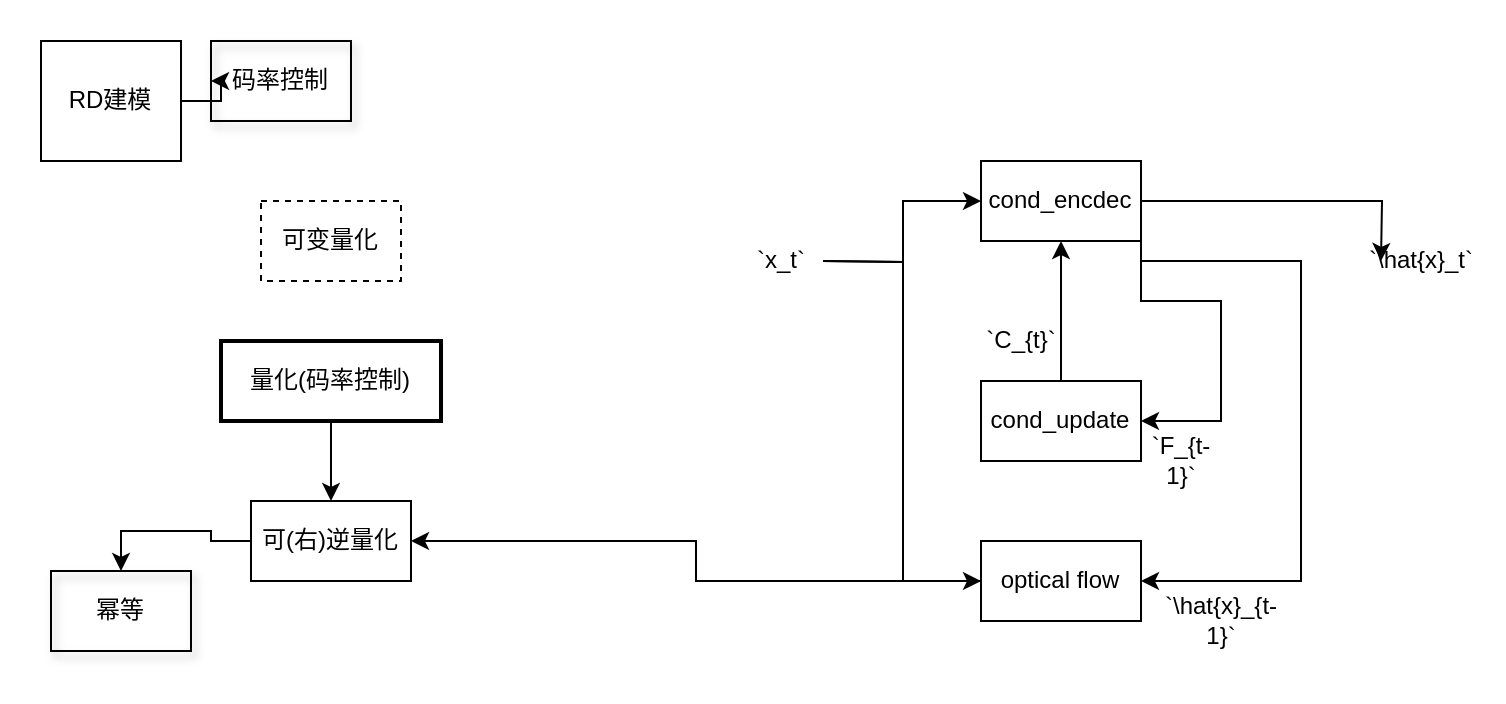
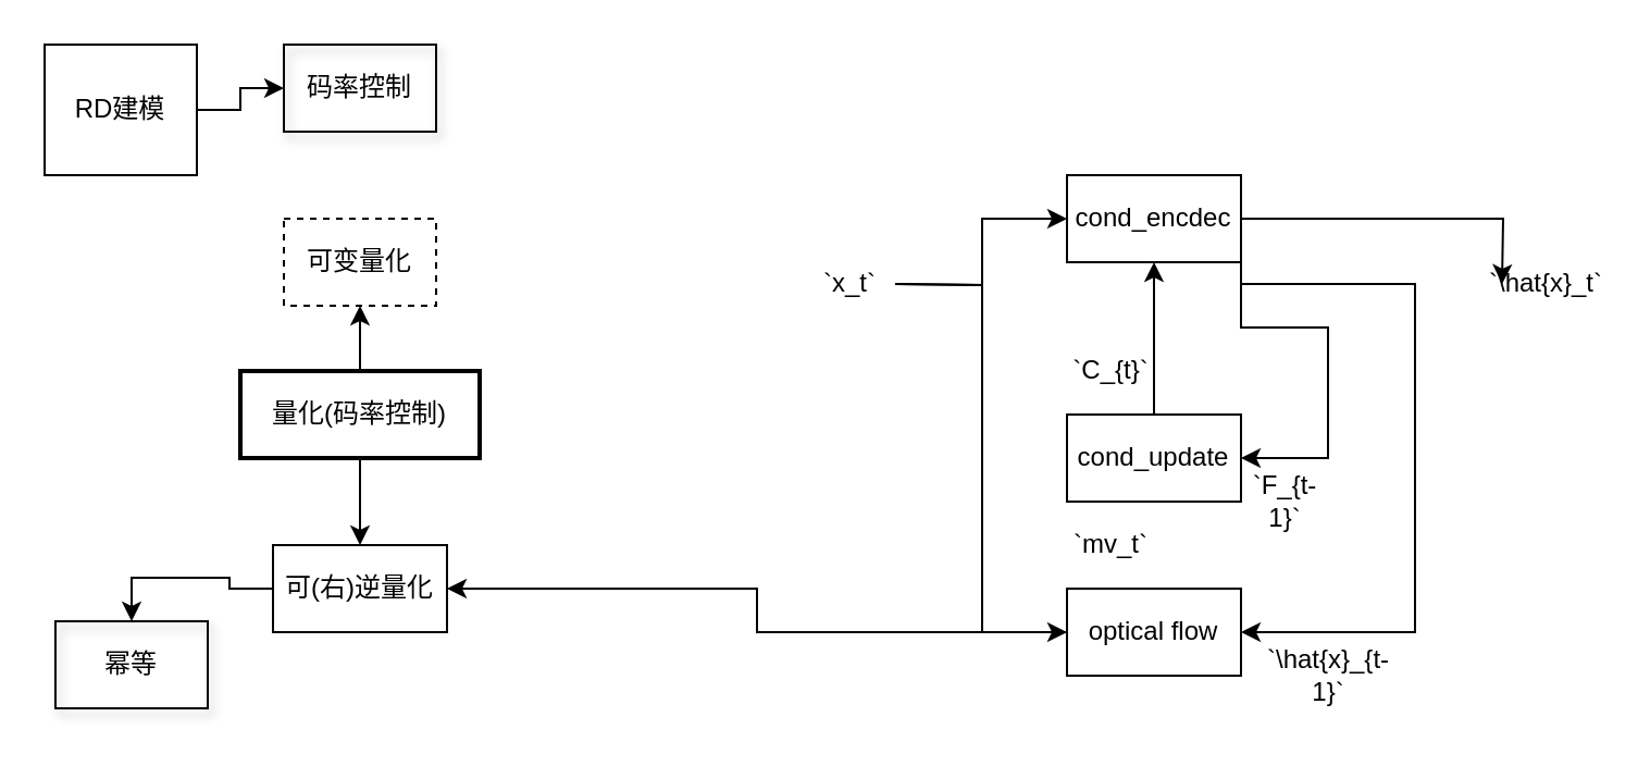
- <mxCell id="8" value="码率控制" style="rounded=0;whiteSpace=wrap;html=1;fillColor=none;shadow=1;" parent="1" vertex="1"><mxGeometry x="105" y="20" width="70" height="40" as="geometry" /></mxCell>
+ <mxCell id="8" value="码率控制" style="rounded=0;whiteSpace=wrap;html=1;fillColor=none;shadow=1;" parent="1" vertex="1"><mxGeometry x="130" y="20" width="70" height="40" as="geometry" /></mxCell>
+ <mxCell id="2" style="edgeStyle=orthogonalEdgeStyle;rounded=0;orthogonalLoop=1;jettySize=auto;html=1;entryX=0.5;entryY=1;entryDx=0;entryDy=0;" parent="1" source="4" target="5" edge="1"><mxGeometry relative="1" as="geometry" /></mxCell>
+ <mxCell id="27" value="`mv_t`" style="text;html=1;strokeColor=none;fillColor=none;align=center;verticalAlign=middle;whiteSpace=wrap;rounded=0;" vertex="1" parent="1"><mxGeometry x="490" y="230" width="41" height="40" as="geometry" /></mxCell>
